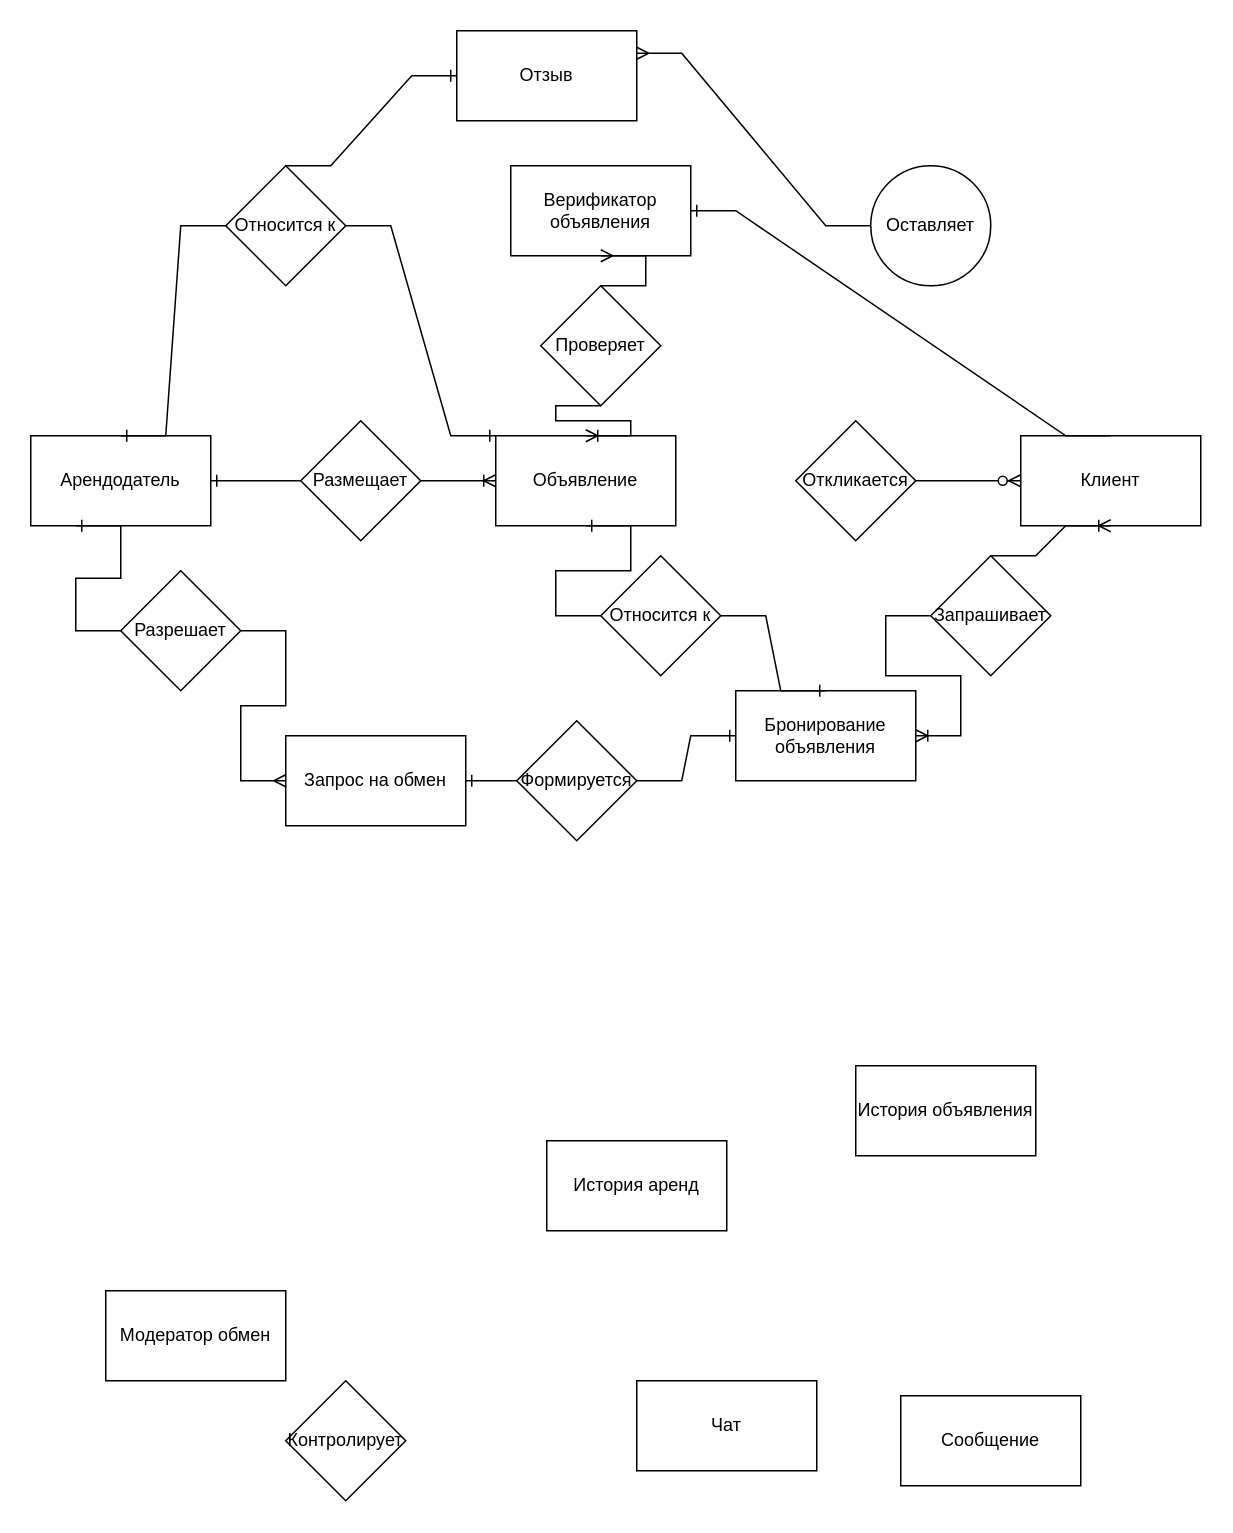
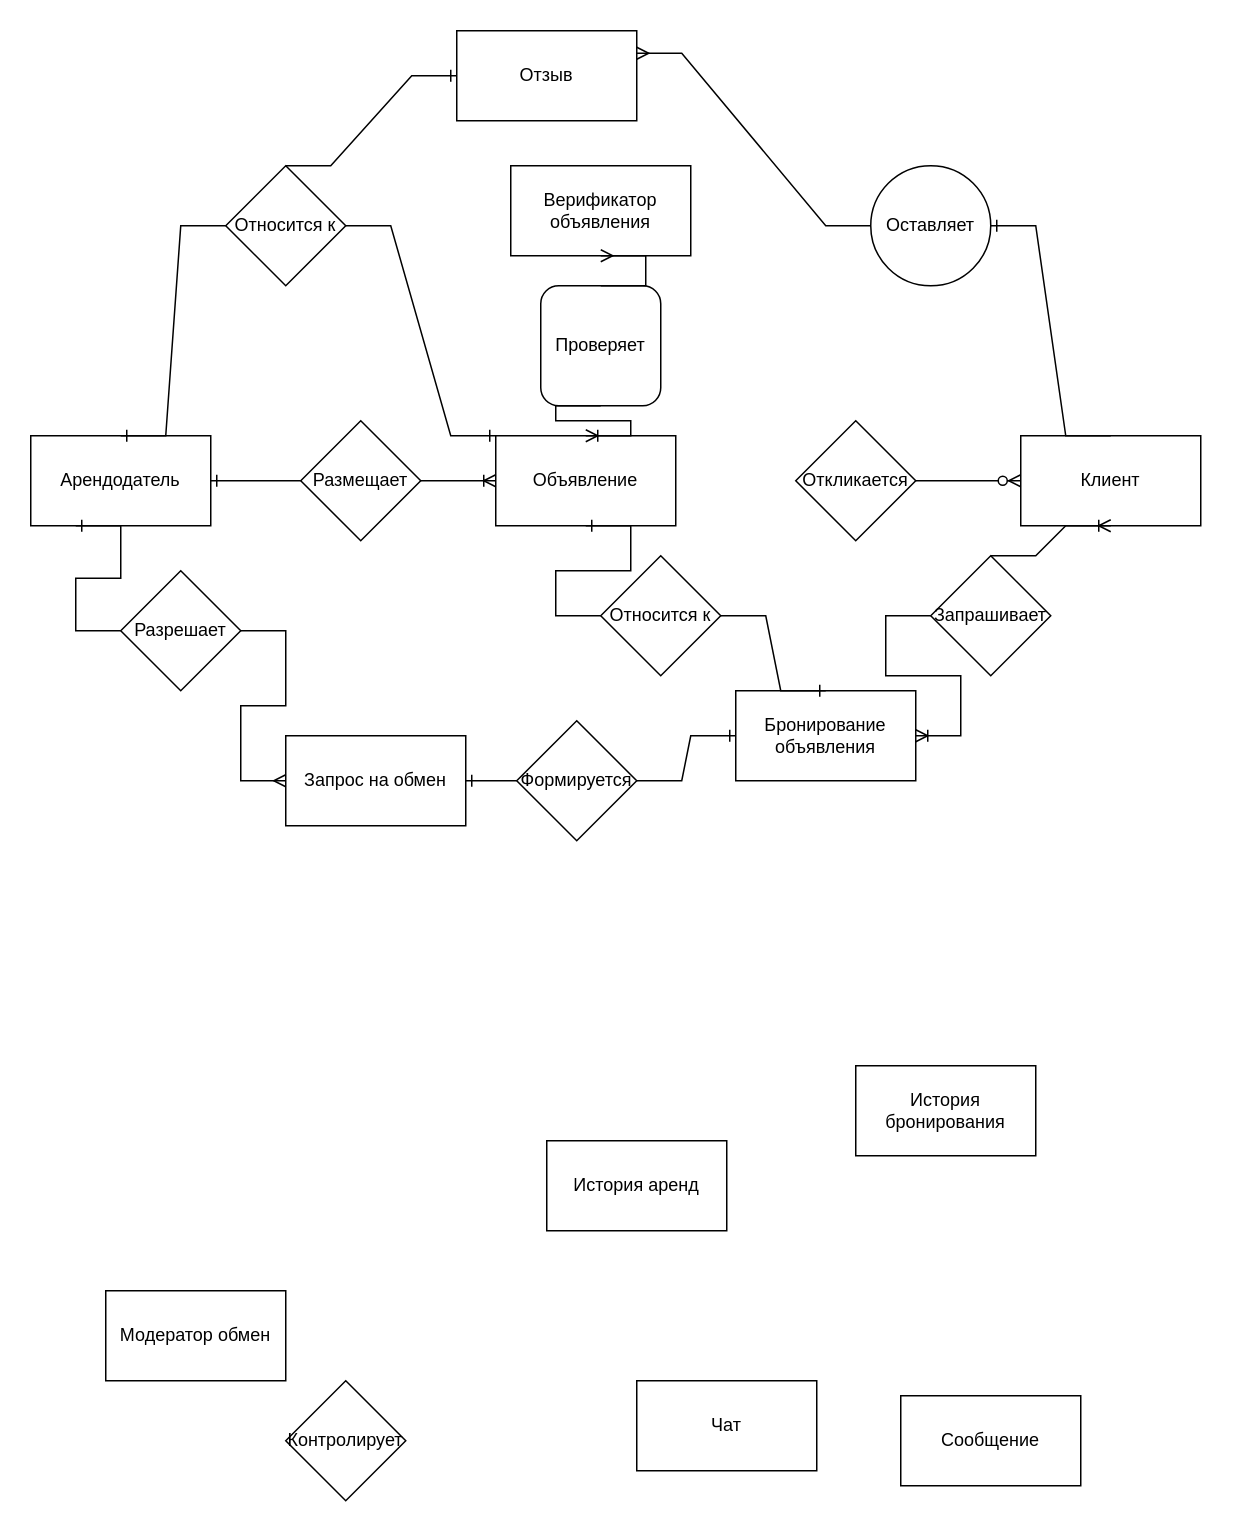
- <mxCell id="30" value="" style="edgeStyle=entityRelationEdgeStyle;fontSize=12;html=1;endArrow=ERone;endFill=1;rounded=0;exitX=0.5;exitY=0;exitDx=0;exitDy=0;" edge="1" parent="1" source="4" target="13"><mxGeometry width="100" height="100" relative="1" as="geometry"><mxPoint x="370" y="420" as="sourcePoint" /><mxPoint x="470" y="320" as="targetPoint" /></mxGeometry></mxCell>
+ <mxCell id="30" value="" style="edgeStyle=entityRelationEdgeStyle;fontSize=12;html=1;endArrow=ERone;endFill=1;rounded=0;exitX=0.5;exitY=0;exitDx=0;exitDy=0;" edge="1" parent="1" source="4" target="29"><mxGeometry width="100" height="100" relative="1" as="geometry"><mxPoint x="370" y="420" as="sourcePoint" /><mxPoint x="470" y="320" as="targetPoint" /></mxGeometry></mxCell>
- <mxCell id="19" value="Проверяет" style="rhombus;whiteSpace=wrap;html=1;" parent="1" vertex="1"><mxGeometry x="360" y="190" width="80" height="80" as="geometry" /></mxCell>
+ <mxCell id="19" value="Проверяет" style="whiteSpace=wrap;html=1;rounded=1;" parent="1" vertex="1"><mxGeometry x="360" y="190" width="80" height="80" as="geometry" /></mxCell>
- <mxCell id="11" value="История объявления" style="rounded=0;whiteSpace=wrap;html=1;" parent="1" vertex="1"><mxGeometry x="570" y="710" width="120" height="60" as="geometry" /></mxCell>
+ <mxCell id="11" value="История бронирования" style="rounded=0;whiteSpace=wrap;html=1;" parent="1" vertex="1"><mxGeometry x="570" y="710" width="120" height="60" as="geometry" /></mxCell>
